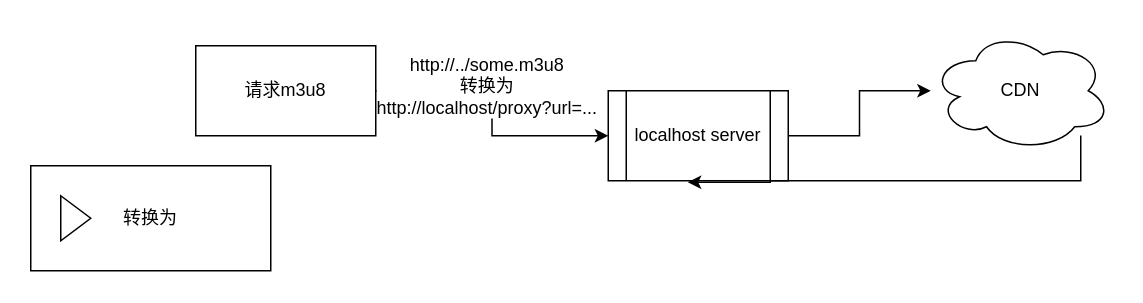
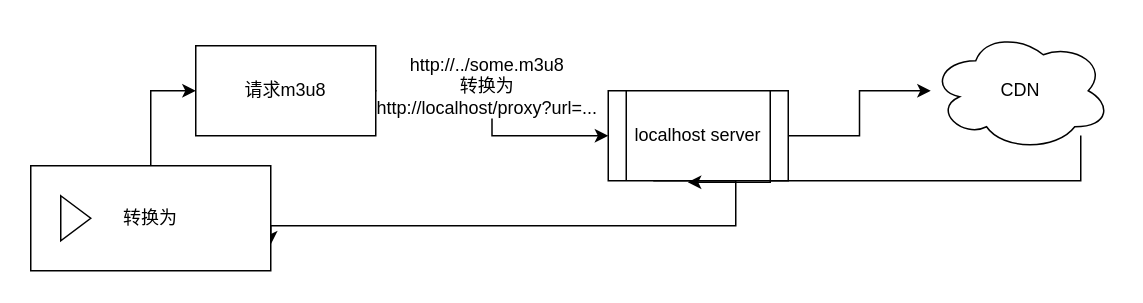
+ <mxCell id="10" style="edgeStyle=orthogonalEdgeStyle;rounded=0;orthogonalLoop=1;jettySize=auto;html=1;entryX=0;entryY=0.5;entryDx=0;entryDy=0;" edge="1" parent="1" source="11" target="4"><mxGeometry relative="1" as="geometry"><Array as="points"><mxPoint x="100" y="60" /></Array></mxGeometry></mxCell>
+ <mxCell id="6" style="edgeStyle=orthogonalEdgeStyle;rounded=0;orthogonalLoop=1;jettySize=auto;html=1;exitX=0.25;exitY=1;exitDx=0;exitDy=0;entryX=1;entryY=0.75;entryDx=0;entryDy=0;" edge="1" parent="1" source="7" target="11"><mxGeometry relative="1" as="geometry"><Array as="points"><mxPoint x="490" y="150" /><mxPoint x="180" y="150" /></Array></mxGeometry></mxCell>
